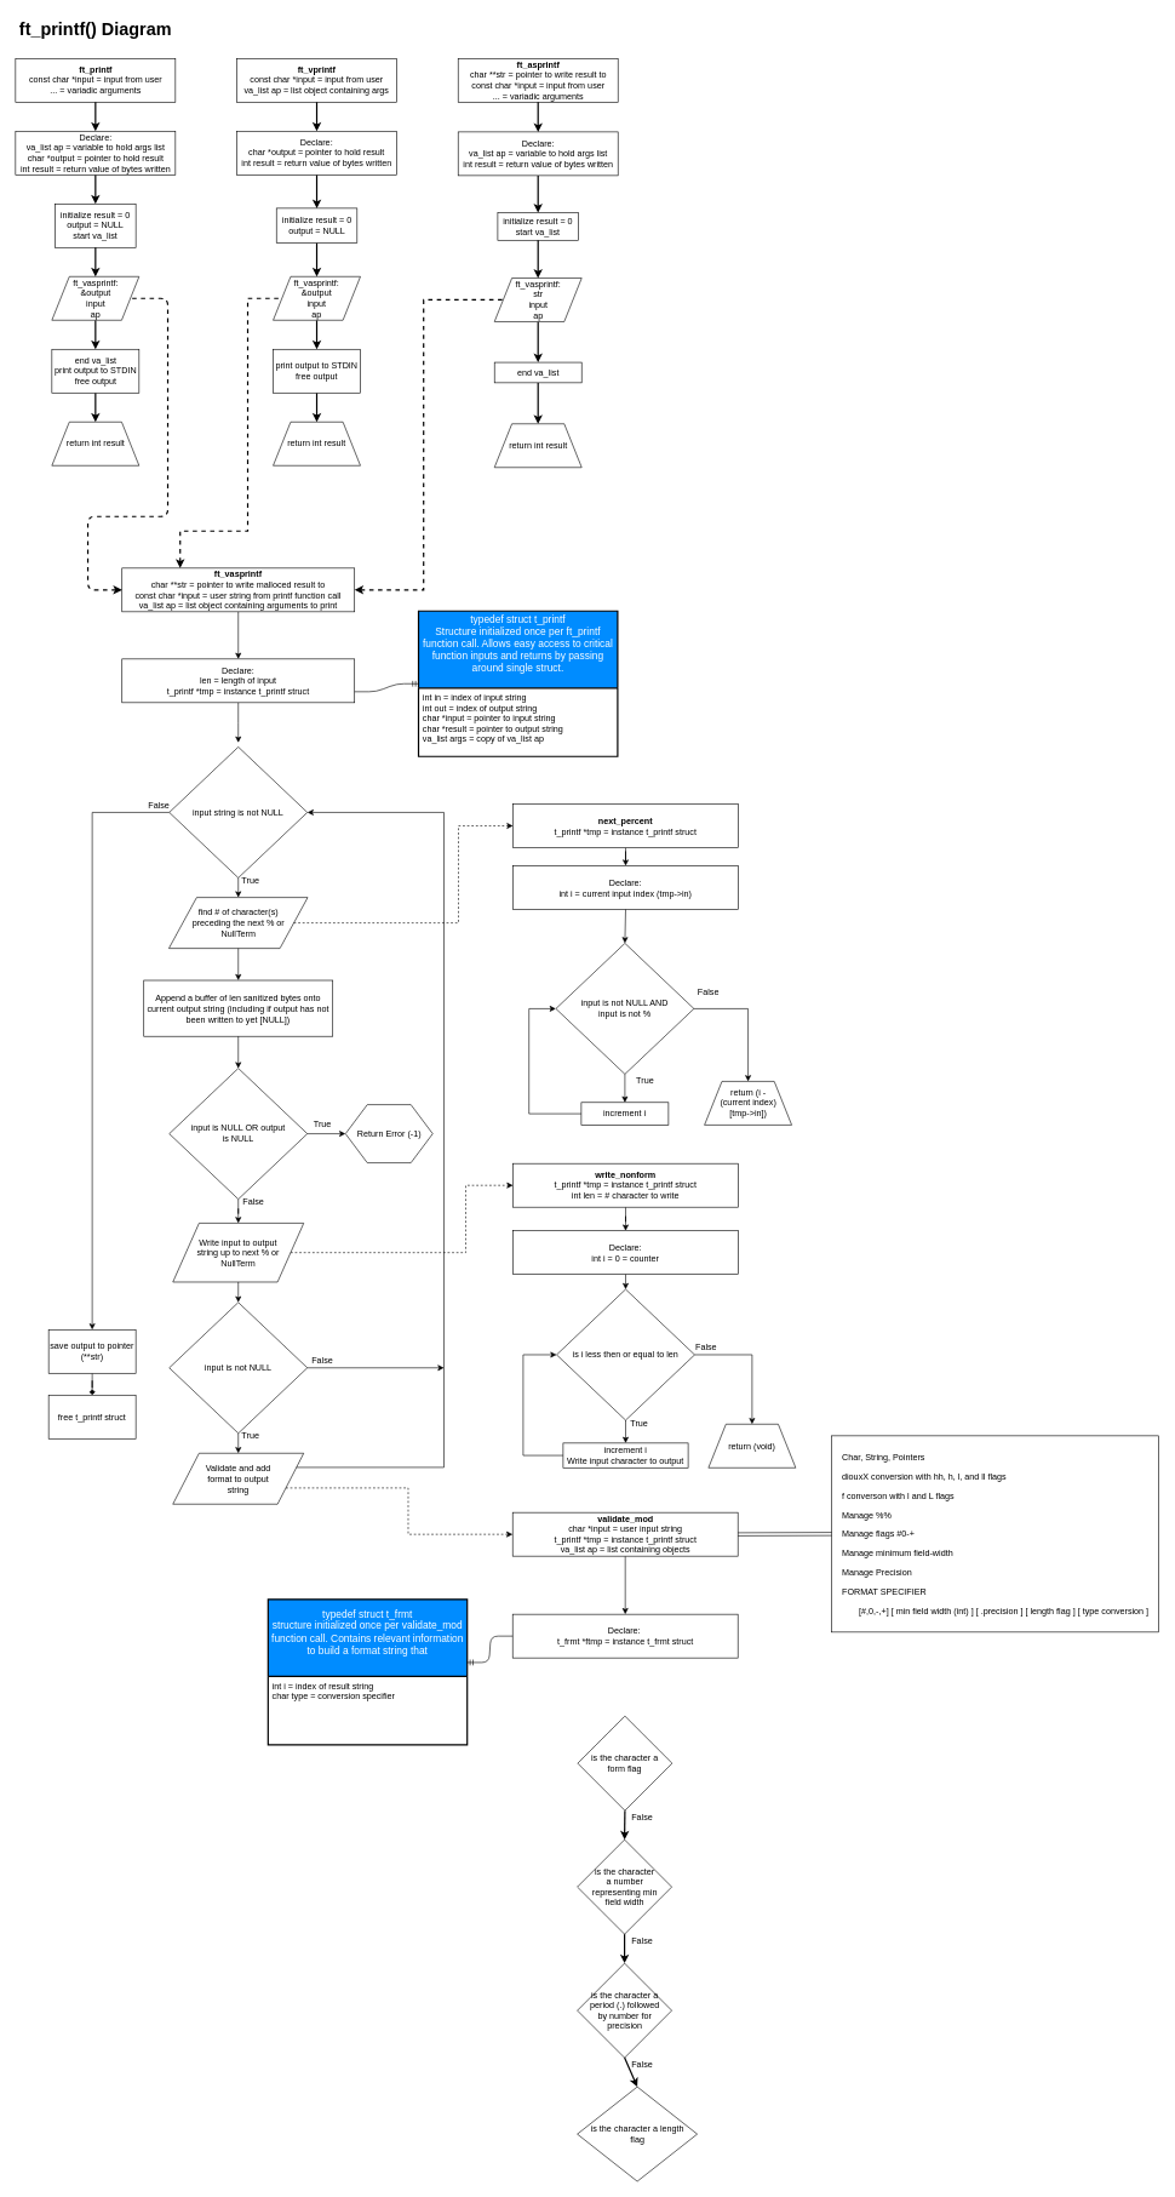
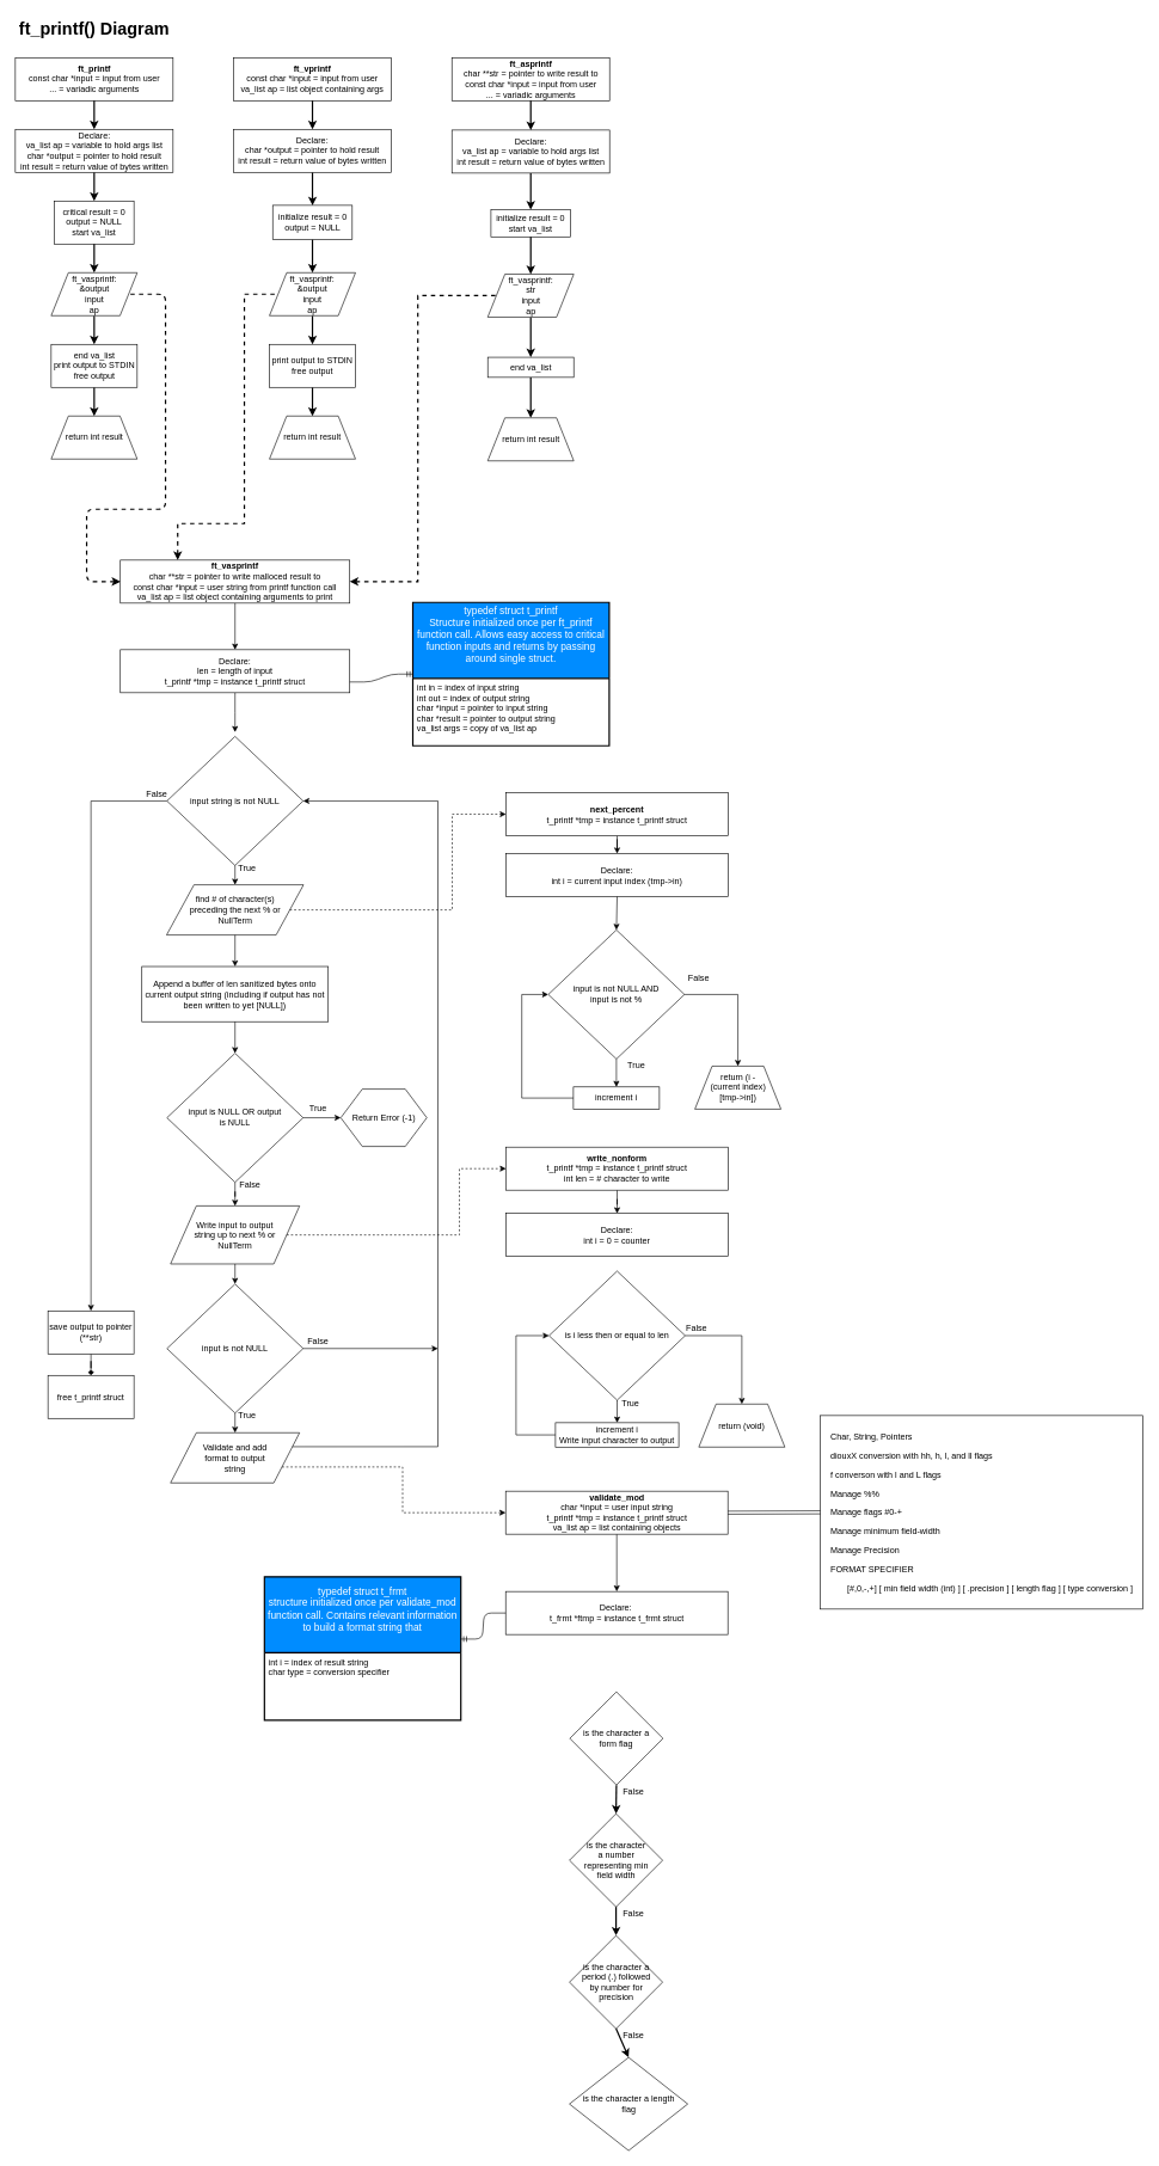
- <mxCell id="38" value="initialize result = 0&lt;br&gt;output = NULL&lt;br&gt;start va_list&lt;br&gt;" style="rounded=0;whiteSpace=wrap;html=1;spacing=0;" parent="1" vertex="1"><mxGeometry x="75" y="280" width="111" height="60" as="geometry" /></mxCell>
+ <mxCell id="38" value="critical result = 0&lt;br&gt;output = NULL&lt;br&gt;start va_list&lt;br&gt;" style="rounded=0;whiteSpace=wrap;html=1;spacing=0;" parent="1" vertex="1"><mxGeometry x="75" y="280" width="111" height="60" as="geometry" /></mxCell>
- <mxCell id="87" value="" style="endArrow=classic;html=1;exitX=0.5;exitY=1;exitDx=0;exitDy=0;entryX=0.5;entryY=0;entryDx=0;entryDy=0;" parent="1" source="83" target="85" edge="1"><mxGeometry width="50" height="50" relative="1" as="geometry"><mxPoint x="709" y="1831.5" as="sourcePoint" /><mxPoint x="759" y="1781.5" as="targetPoint" /></mxGeometry></mxCell>
